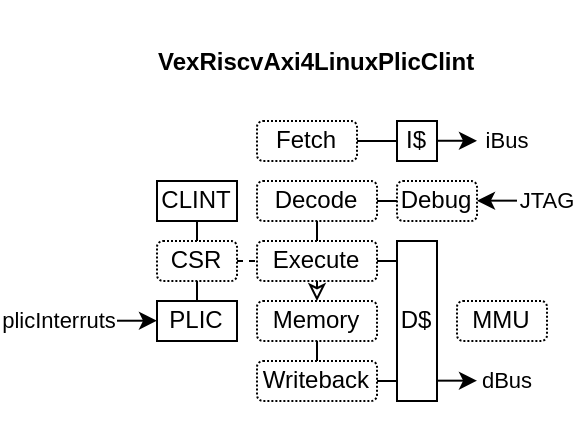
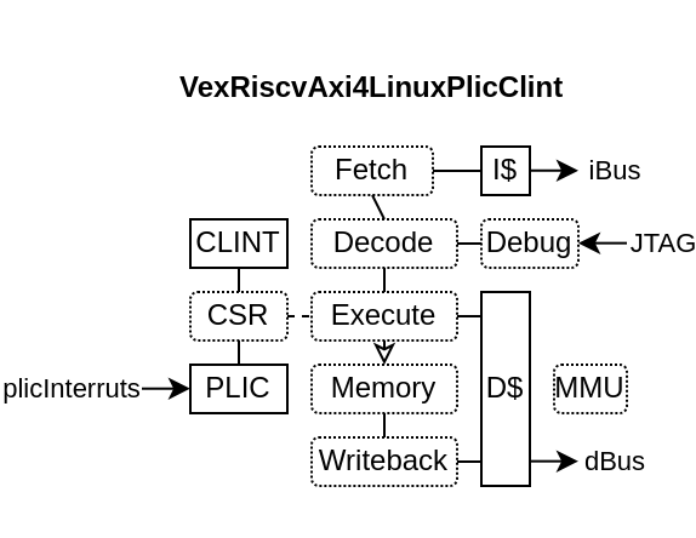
- <mxCell id="3" value="VexRiscvAxi4LinuxPlicClint" style="text;strokeColor=none;fillColor=none;align=left;verticalAlign=middle;spacingLeft=4;spacingRight=4;overflow=hidden;points=[[0,0.5],[1,0.5]];portConstraint=eastwest;rotatable=0;fontStyle=1" vertex="1" parent="1"><mxGeometry x="35" y="15" width="180" height="30" as="geometry" /></mxCell>
+ <mxCell id="3" value="VexRiscvAxi4LinuxPlicClint" style="text;strokeColor=none;fillColor=none;align=left;verticalAlign=middle;spacingLeft=4;spacingRight=4;overflow=hidden;points=[[0,0.5],[1,0.5]];portConstraint=eastwest;rotatable=0;fontStyle=1" vertex="1" parent="1"><mxGeometry x="30" y="20" width="180" height="30" as="geometry" /></mxCell>
+ <mxCell id="10" style="rounded=0;orthogonalLoop=1;jettySize=auto;html=1;entryX=0.5;entryY=0;entryDx=0;entryDy=0;exitX=0.5;exitY=1;exitDx=0;exitDy=0;endArrow=none;endFill=0;" edge="1" parent="1" source="2" target="6"><mxGeometry relative="1" as="geometry"><mxPoint x="179.5" y="70" as="sourcePoint" /><mxPoint x="199.5" y="90" as="targetPoint" /></mxGeometry></mxCell>
- <mxCell id="17" value="&lt;span style=&quot;font-size: 12px&quot;&gt;MMU&lt;/span&gt;" style="rounded=1;whiteSpace=wrap;html=1;fontSize=8;strokeWidth=1;dashed=1;dashPattern=1 1;" vertex="1" parent="1"><mxGeometry x="190" y="150" width="45" height="20" as="geometry" /></mxCell>
+ <mxCell id="17" value="&lt;span style=&quot;font-size: 12px&quot;&gt;MMU&lt;/span&gt;" style="rounded=1;whiteSpace=wrap;html=1;fontSize=8;strokeWidth=1;dashed=1;dashPattern=1 1;" vertex="1" parent="1"><mxGeometry x="190" y="150" width="30" height="20" as="geometry" /></mxCell>
